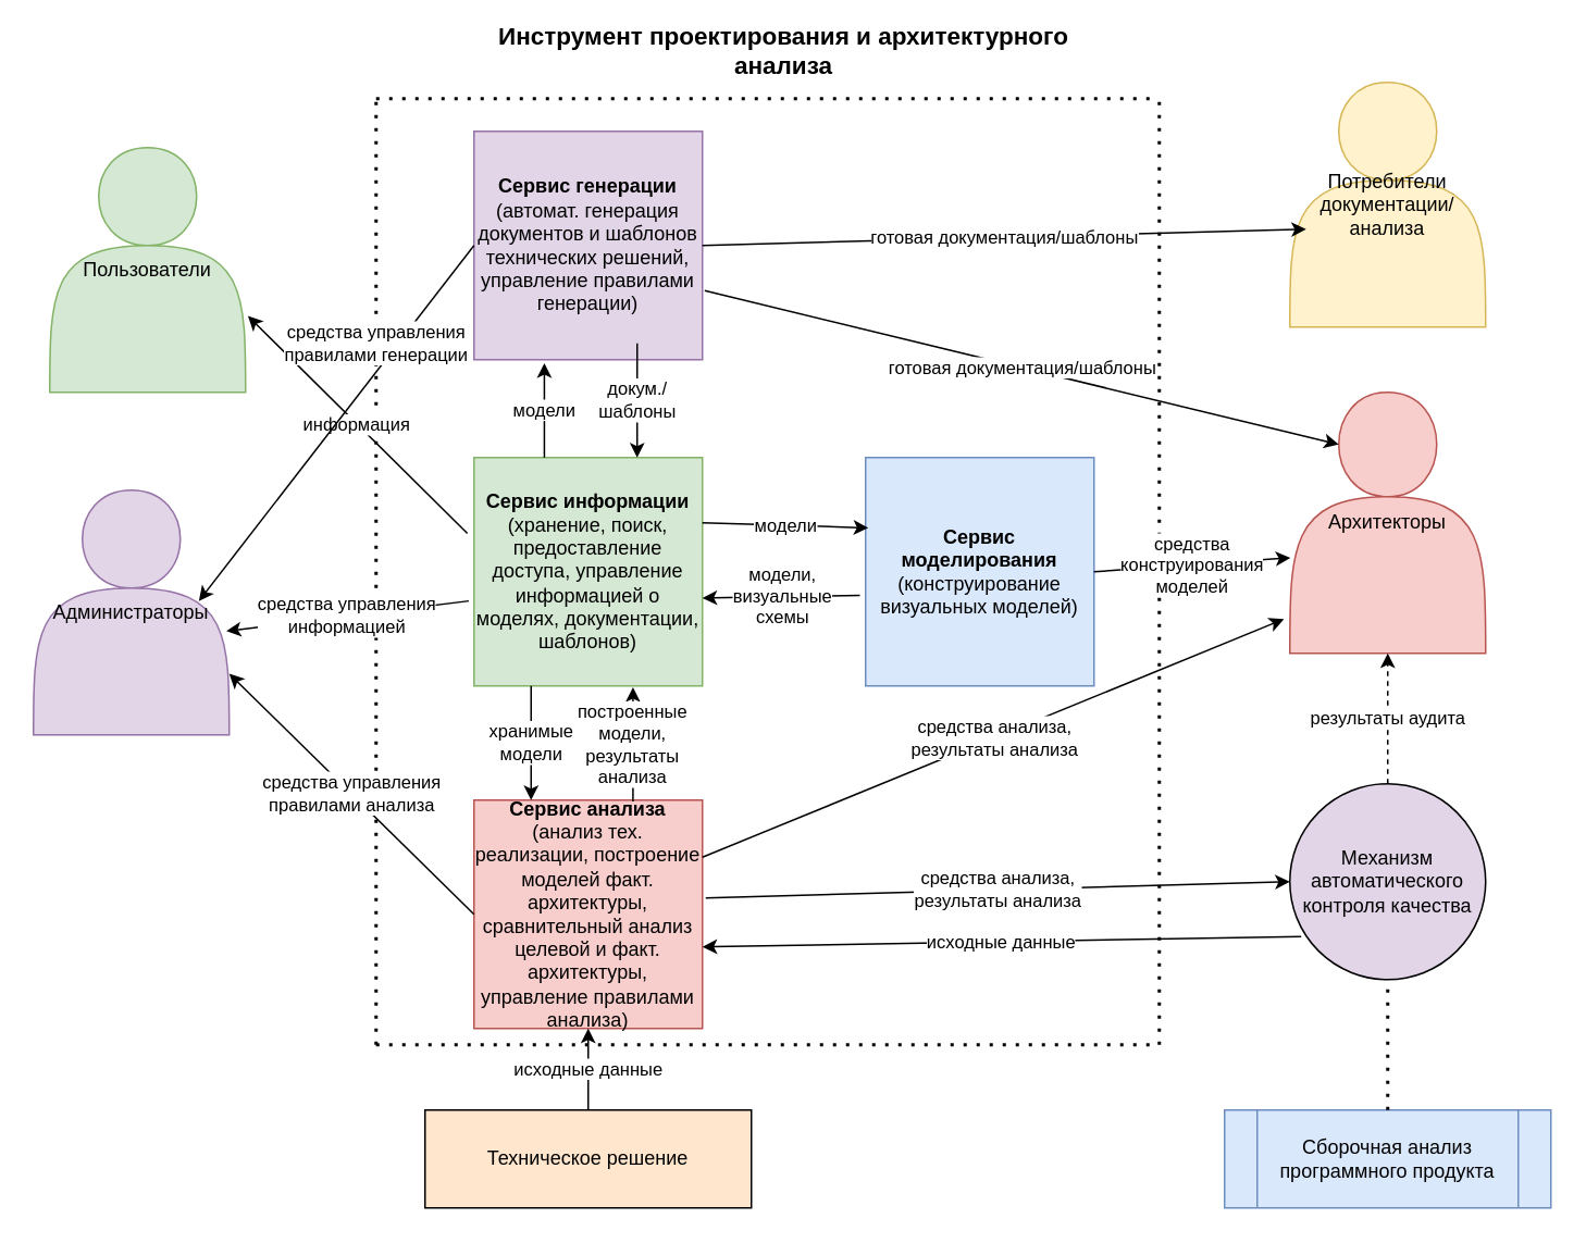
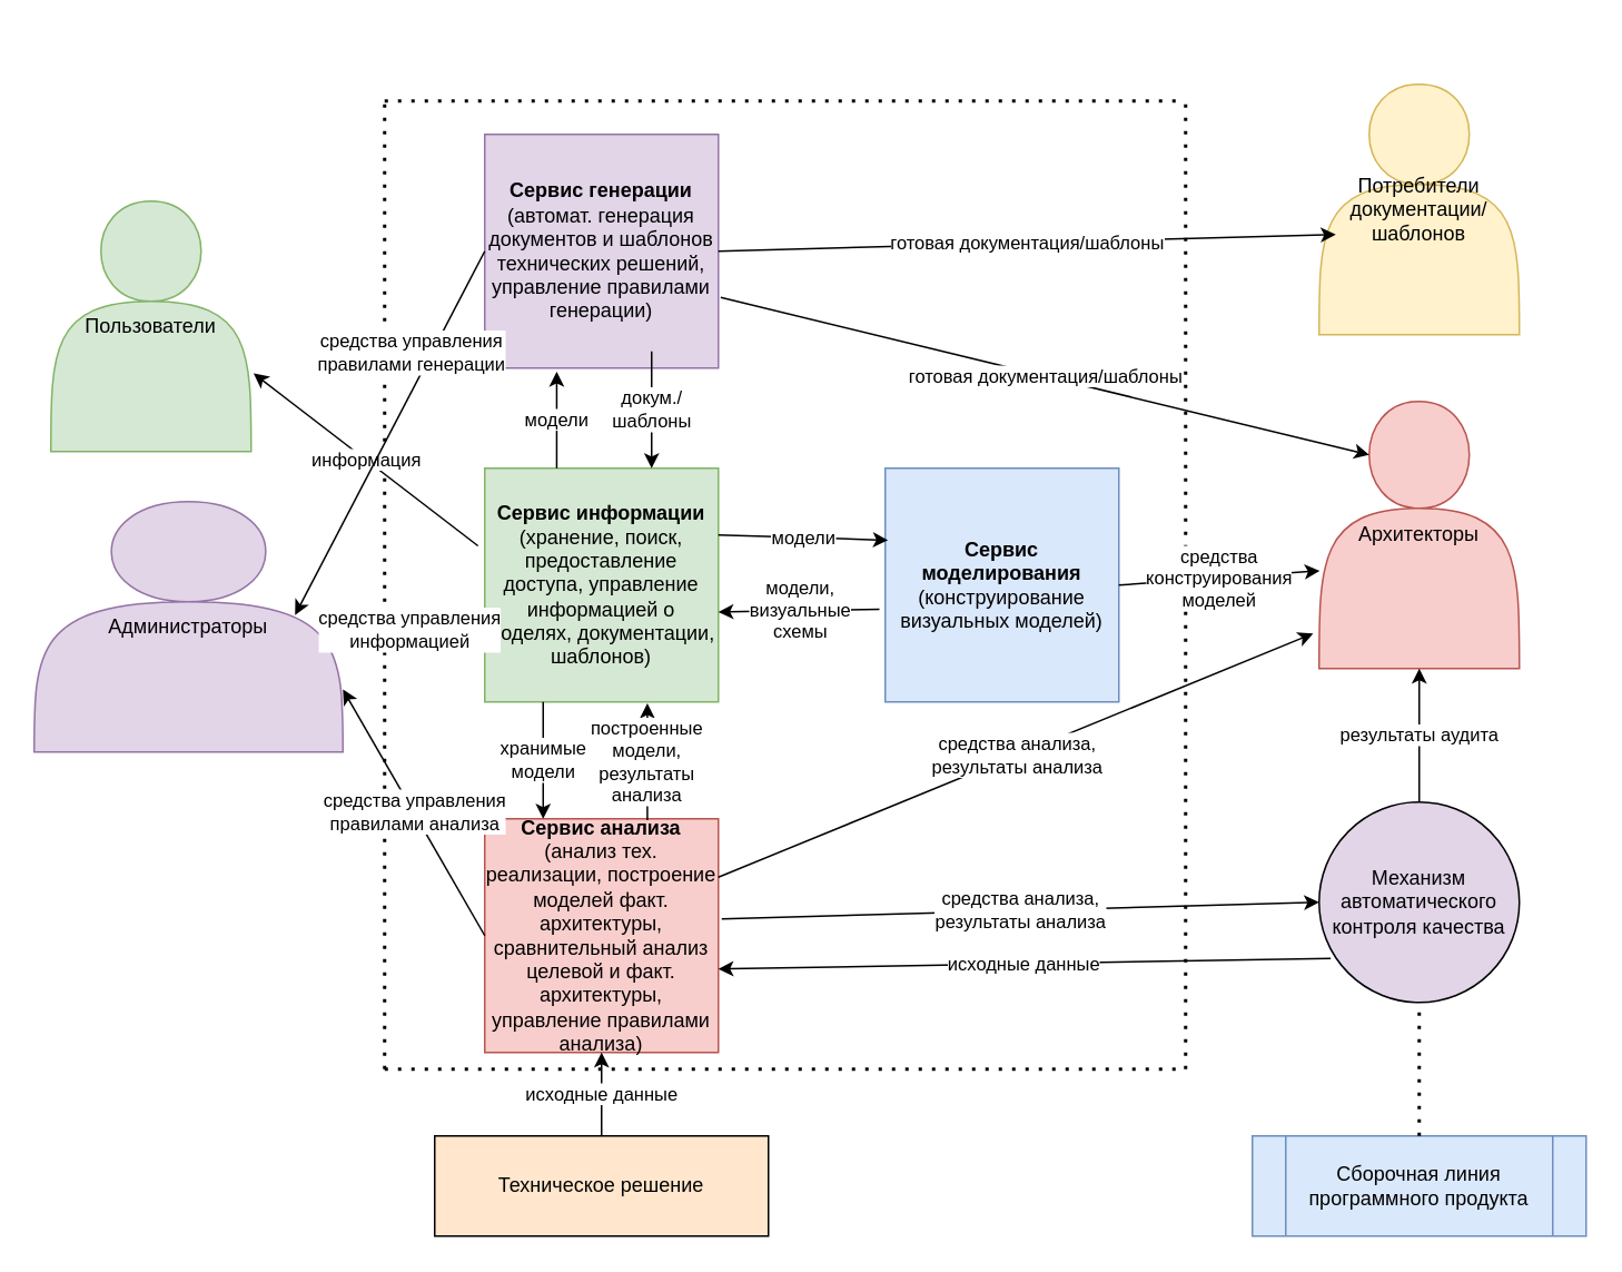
- <mxCell id="12" value="&lt;b&gt;&lt;font style=&quot;font-size: 15px&quot;&gt;Инструмент проектирования и архитектурного анализа&lt;/font&gt;&lt;/b&gt;" style="text;html=1;strokeColor=none;fillColor=none;align=center;verticalAlign=middle;whiteSpace=wrap;rounded=0;" vertex="1" parent="1"><mxGeometry x="300" y="20" width="360" height="20" as="geometry" /></mxCell>
- <mxCell id="14" value="Потребители документации/анализа" style="shape=actor;whiteSpace=wrap;html=1;fillColor=#fff2cc;strokeColor=#d6b656;" vertex="1" parent="1"><mxGeometry x="790" y="50" width="120" height="150" as="geometry" /></mxCell>
+ <mxCell id="14" value="Потребители документации/шаблонов" style="shape=actor;whiteSpace=wrap;html=1;fillColor=#fff2cc;strokeColor=#d6b656;" vertex="1" parent="1"><mxGeometry x="790" y="50" width="120" height="150" as="geometry" /></mxCell>
- <mxCell id="27" value="Пользователи" style="shape=actor;whiteSpace=wrap;html=1;fillColor=#d5e8d4;strokeColor=#82b366;" vertex="1" parent="1"><mxGeometry x="30" y="90" width="120" height="150" as="geometry" /></mxCell>
+ <mxCell id="27" value="Пользователи" style="shape=actor;whiteSpace=wrap;html=1;fillColor=#d5e8d4;strokeColor=#82b366;" vertex="1" parent="1"><mxGeometry x="30" y="120" width="120" height="150" as="geometry" /></mxCell>
- <mxCell id="29" value="Администраторы" style="shape=actor;whiteSpace=wrap;html=1;fillColor=#e1d5e7;strokeColor=#9673a6;" vertex="1" parent="1"><mxGeometry x="20" y="300" width="120" height="150" as="geometry" /></mxCell>
+ <mxCell id="29" value="Администраторы" style="shape=actor;whiteSpace=wrap;html=1;fillColor=#e1d5e7;strokeColor=#9673a6;" vertex="1" parent="1"><mxGeometry x="20" y="300" width="185" height="150" as="geometry" /></mxCell>
- <mxCell id="22" value="результаты аудита" style="endArrow=classic;html=1;exitX=0.5;exitY=0;exitDx=0;exitDy=0;entryX=0.5;entryY=1;entryDx=0;entryDy=0;dashed=1;" edge="1" parent="1" source="20" target="13"><mxGeometry width="50" height="50" relative="1" as="geometry"><mxPoint x="820" y="460" as="sourcePoint" /><mxPoint x="870" y="410" as="targetPoint" /></mxGeometry></mxCell>
+ <mxCell id="22" value="результаты аудита" style="endArrow=classic;html=1;exitX=0.5;exitY=0;exitDx=0;exitDy=0;entryX=0.5;entryY=1;entryDx=0;entryDy=0;" edge="1" parent="1" source="20" target="13"><mxGeometry width="50" height="50" relative="1" as="geometry"><mxPoint x="820" y="460" as="sourcePoint" /><mxPoint x="870" y="410" as="targetPoint" /></mxGeometry></mxCell>
- <mxCell id="23" value="Сборочная анализ&lt;br&gt;программного продукта" style="shape=process;whiteSpace=wrap;html=1;backgroundOutline=1;fillColor=#dae8fc;strokeColor=#6c8ebf;" vertex="1" parent="1"><mxGeometry x="750" y="680" width="200" height="60" as="geometry" /></mxCell>
+ <mxCell id="23" value="Сборочная линия&lt;br&gt;программного продукта" style="shape=process;whiteSpace=wrap;html=1;backgroundOutline=1;fillColor=#dae8fc;strokeColor=#6c8ebf;" vertex="1" parent="1"><mxGeometry x="750" y="680" width="200" height="60" as="geometry" /></mxCell>
